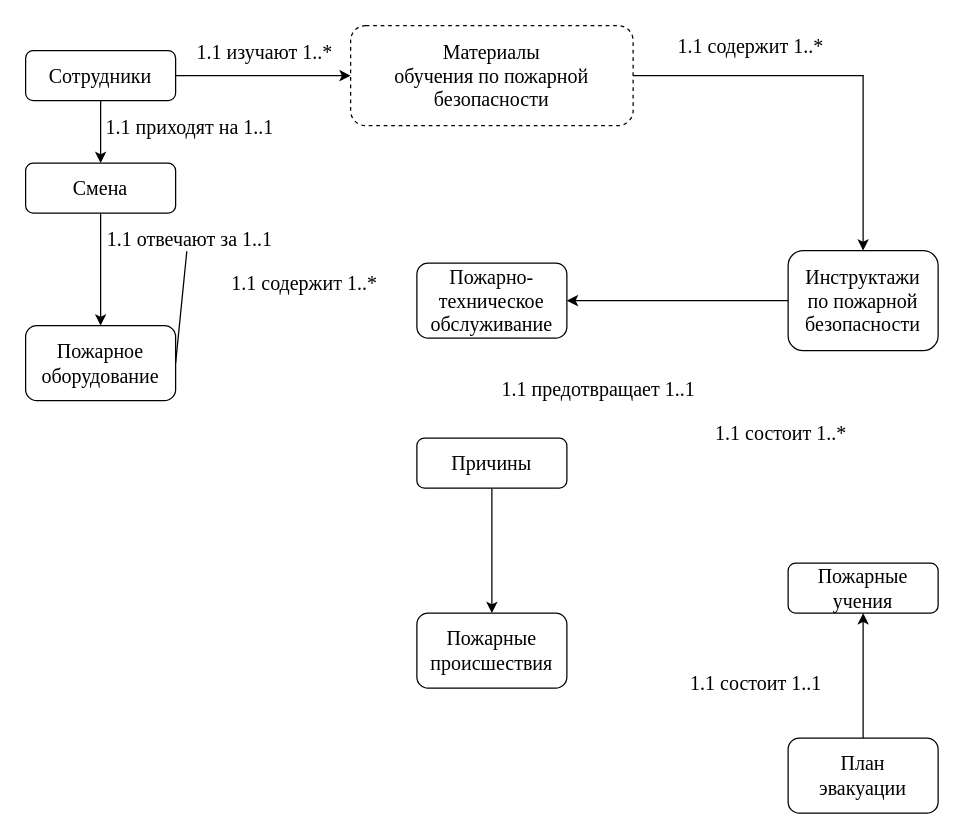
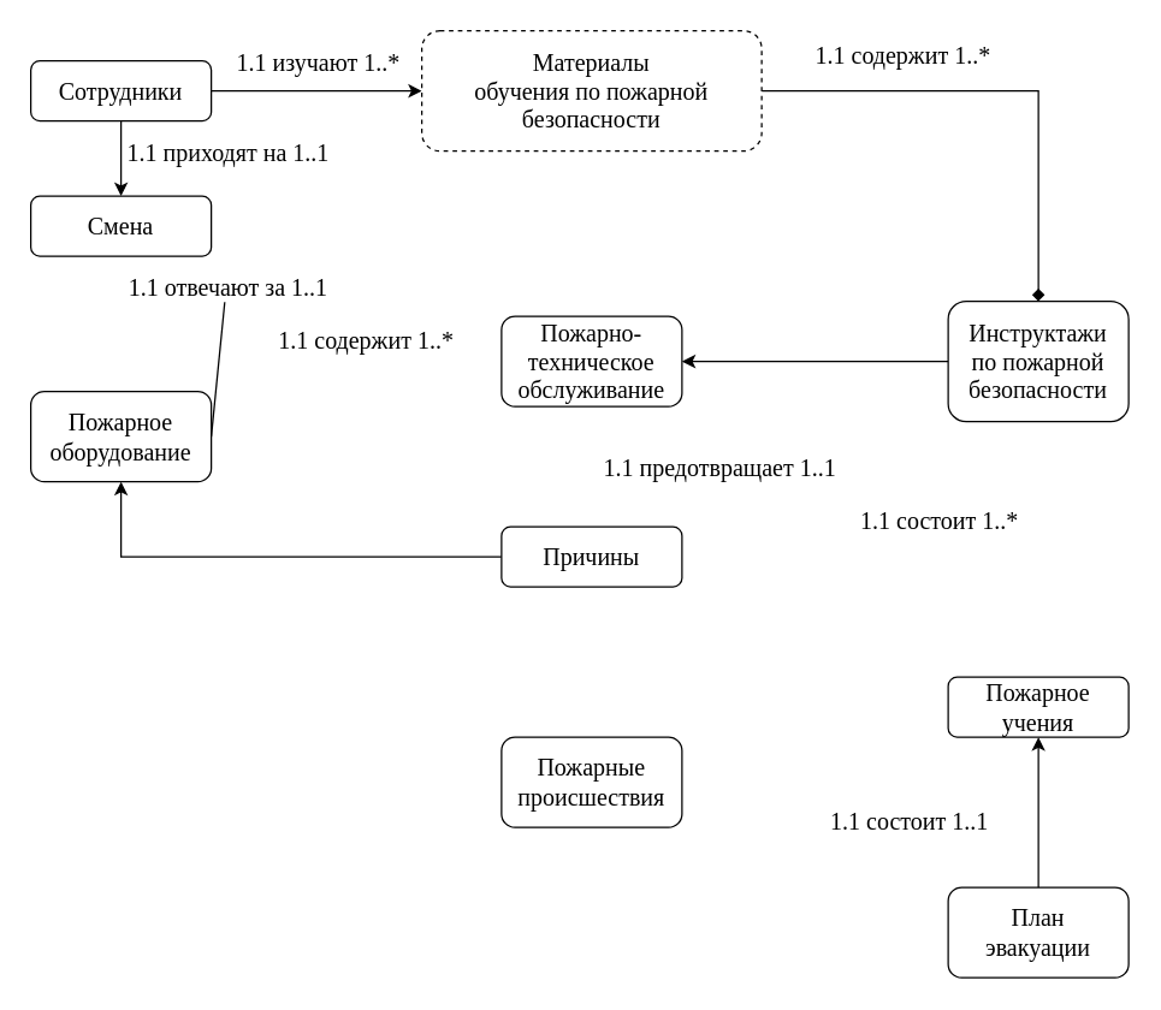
- <mxCell id="6" style="edgeStyle=orthogonalEdgeStyle;rounded=0;orthogonalLoop=1;jettySize=auto;html=1;exitX=1;exitY=0.5;exitDx=0;exitDy=0;entryX=0.5;entryY=0;entryDx=0;entryDy=0;" edge="1" parent="1" source="7" target="9"><mxGeometry relative="1" as="geometry" /></mxCell>
+ <mxCell id="6" style="edgeStyle=orthogonalEdgeStyle;rounded=0;orthogonalLoop=1;jettySize=auto;html=1;exitX=1;exitY=0.5;exitDx=0;exitDy=0;entryX=0.5;entryY=0;entryDx=0;entryDy=0;endArrow=diamond;" edge="1" parent="1" source="7" target="9"><mxGeometry relative="1" as="geometry" /></mxCell>
- <mxCell id="25" value="" style="edgeStyle=orthogonalEdgeStyle;rounded=0;orthogonalLoop=1;jettySize=auto;html=1;" edge="1" parent="1" source="26" target="18"><mxGeometry relative="1" as="geometry" /></mxCell>
- <mxCell id="23" value="" style="edgeStyle=orthogonalEdgeStyle;rounded=0;orthogonalLoop=1;jettySize=auto;html=1;" edge="1" parent="1" source="24" target="21"><mxGeometry relative="1" as="geometry" /></mxCell>
+ <mxCell id="23" value="" style="edgeStyle=orthogonalEdgeStyle;rounded=0;orthogonalLoop=1;jettySize=auto;html=1;" edge="1" parent="1" source="24" target="18"><mxGeometry relative="1" as="geometry" /></mxCell>
- <mxCell id="10" value="&lt;span style=&quot;font-size:12.0pt;font-family:&amp;quot;Times New Roman&amp;quot;,serif;&lt;br/&gt;mso-fareast-font-family:&amp;quot;Times New Roman&amp;quot;;mso-font-kerning:0pt;mso-ligatures:&lt;br/&gt;none;mso-ansi-language:RU;mso-fareast-language:EN-US;mso-bidi-language:AR-SA&quot;&gt;Пожарные&lt;br/&gt;учения&lt;/span&gt;" style="rounded=1;whiteSpace=wrap;html=1;fontSize=12;glass=0;strokeWidth=1;shadow=0;" parent="1" vertex="1"><mxGeometry x="630" y="450" width="120" height="40" as="geometry" /></mxCell>
+ <mxCell id="10" value="&lt;span style=&quot;font-size:12.0pt;font-family:&amp;quot;Times New Roman&amp;quot;,serif;&lt;br/&gt;mso-fareast-font-family:&amp;quot;Times New Roman&amp;quot;;mso-font-kerning:0pt;mso-ligatures:&lt;br/&gt;none;mso-ansi-language:RU;mso-fareast-language:EN-US;mso-bidi-language:AR-SA&quot;&gt;Пожарное&lt;br/&gt;учения&lt;/span&gt;" style="rounded=1;whiteSpace=wrap;html=1;fontSize=12;glass=0;strokeWidth=1;shadow=0;" parent="1" vertex="1"><mxGeometry x="630" y="450" width="120" height="40" as="geometry" /></mxCell>
